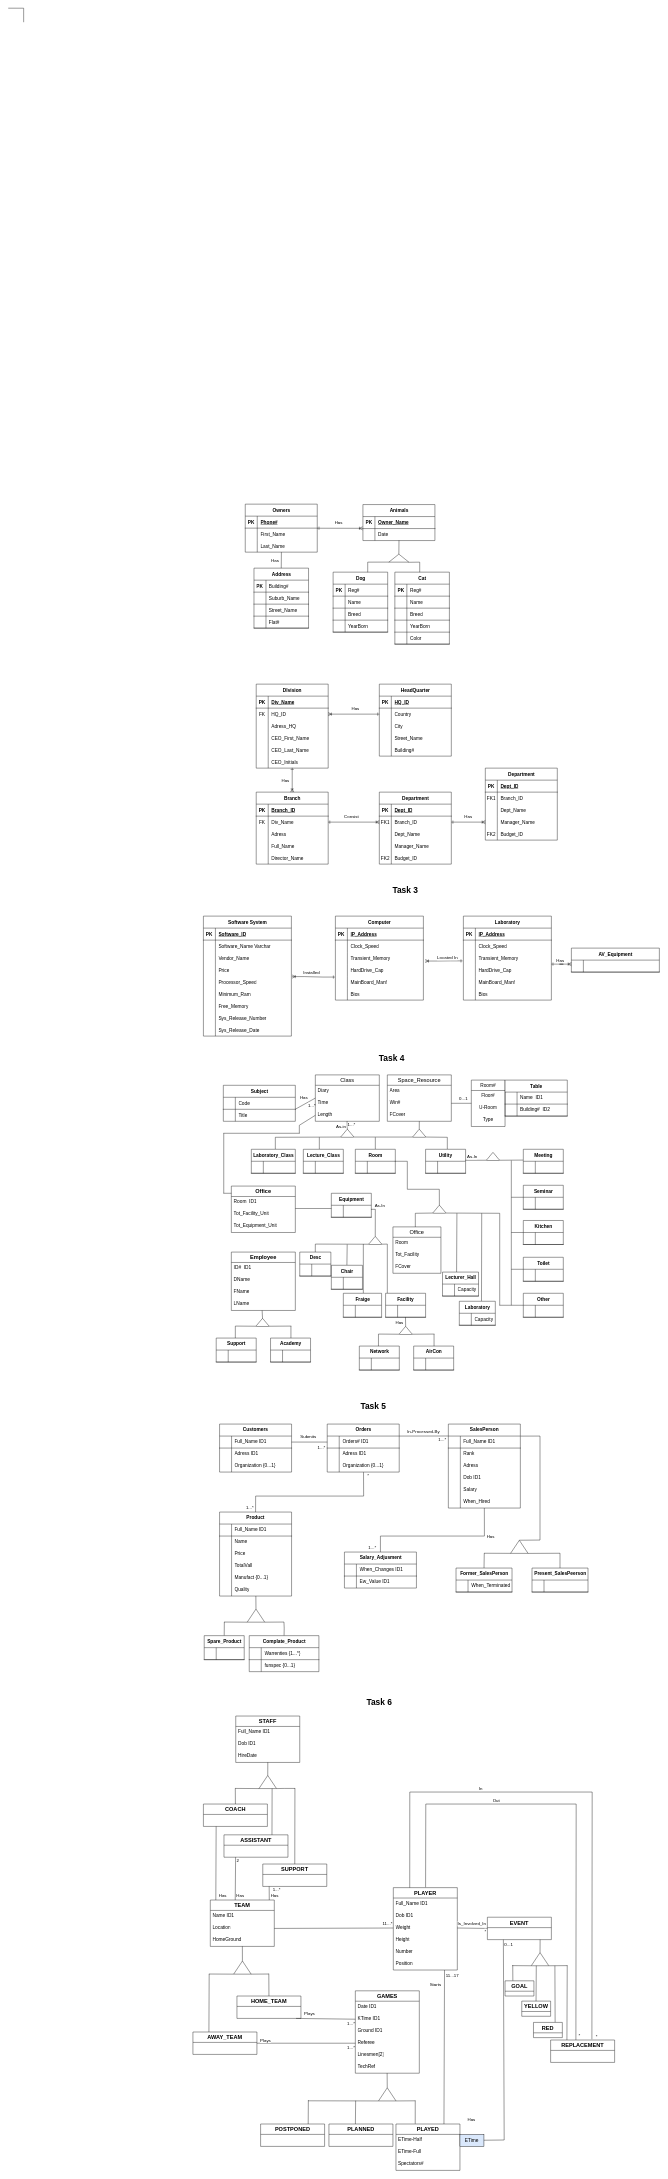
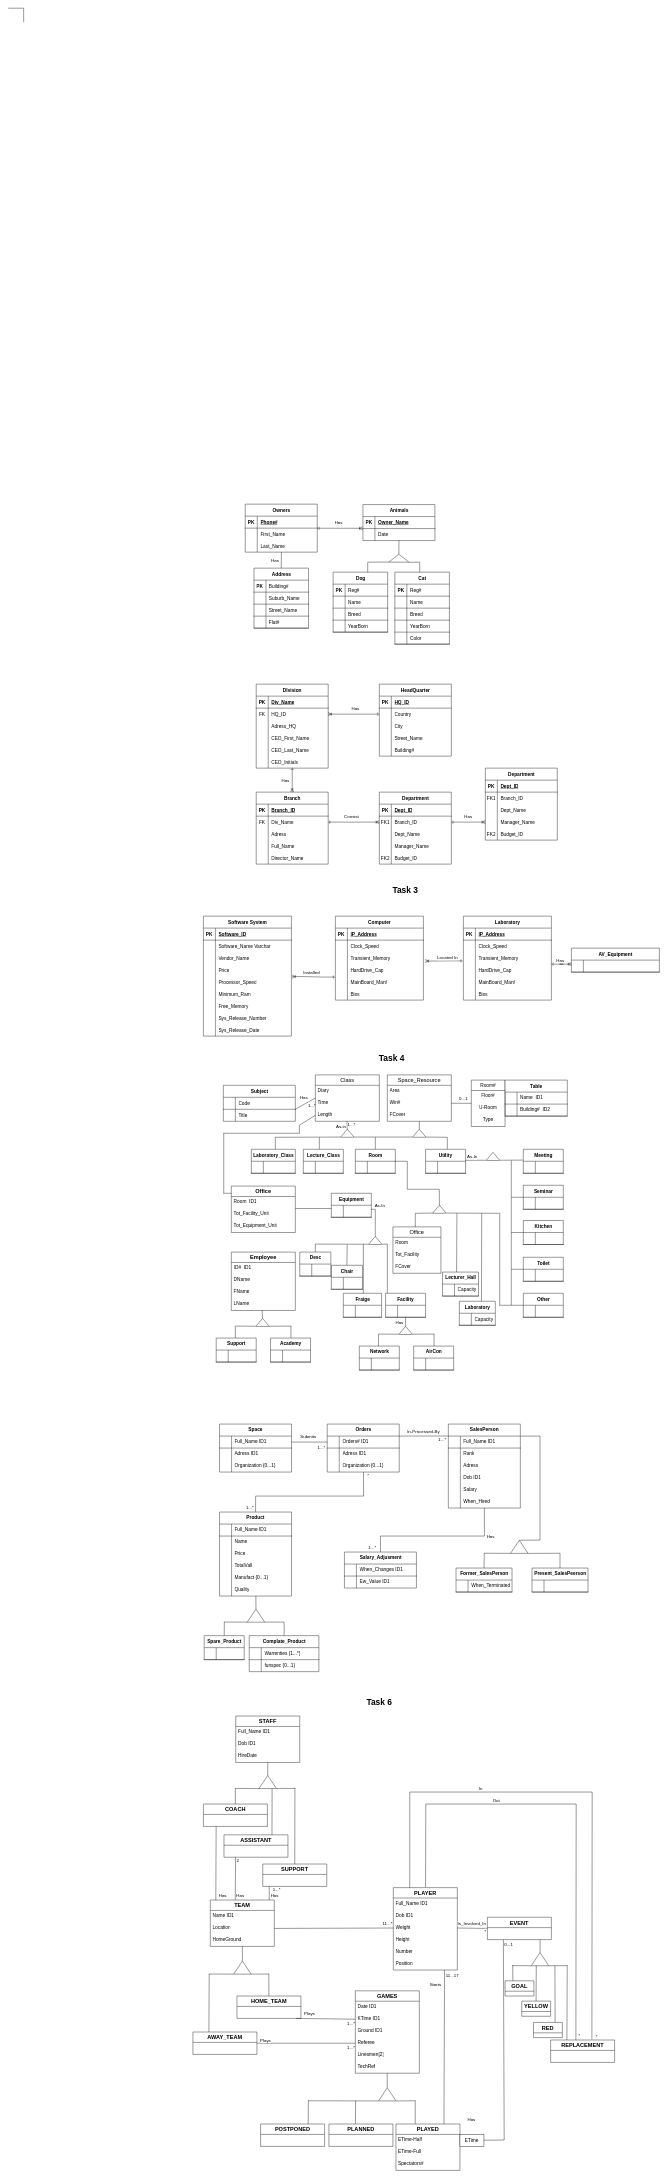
- <mxCell id="286" value="&lt;b&gt;&lt;font style=&quot;font-size: 21px;&quot;&gt;Task 5&lt;/font&gt;&lt;/b&gt;" style="text;html=1;align=center;verticalAlign=middle;whiteSpace=wrap;rounded=0;" parent="1" vertex="1"><mxGeometry x="878.41" y="3500" width="110" height="30" as="geometry" /></mxCell>
- <mxCell id="287" value="Customers" style="shape=table;startSize=30;container=1;collapsible=1;childLayout=tableLayout;fixedRows=1;rowLines=0;fontStyle=1;align=center;resizeLast=1;html=1;" parent="1" vertex="1"><mxGeometry x="548.41" y="3560" width="180" height="120" as="geometry" /></mxCell>
+ <mxCell id="287" value="Space" style="shape=table;startSize=30;container=1;collapsible=1;childLayout=tableLayout;fixedRows=1;rowLines=0;fontStyle=1;align=center;resizeLast=1;html=1;" parent="1" vertex="1"><mxGeometry x="548.41" y="3560" width="180" height="120" as="geometry" /></mxCell>
- <mxCell id="460" value="ETime" style="rounded=0;whiteSpace=wrap;html=1;fillColor=#dae8fc;" parent="1" vertex="1"><mxGeometry x="1149.41" y="5336" width="60" height="30" as="geometry" /></mxCell>
+ <mxCell id="460" value="ETime" style="rounded=0;whiteSpace=wrap;html=1;" parent="1" vertex="1"><mxGeometry x="1149.41" y="5336" width="60" height="30" as="geometry" /></mxCell>
